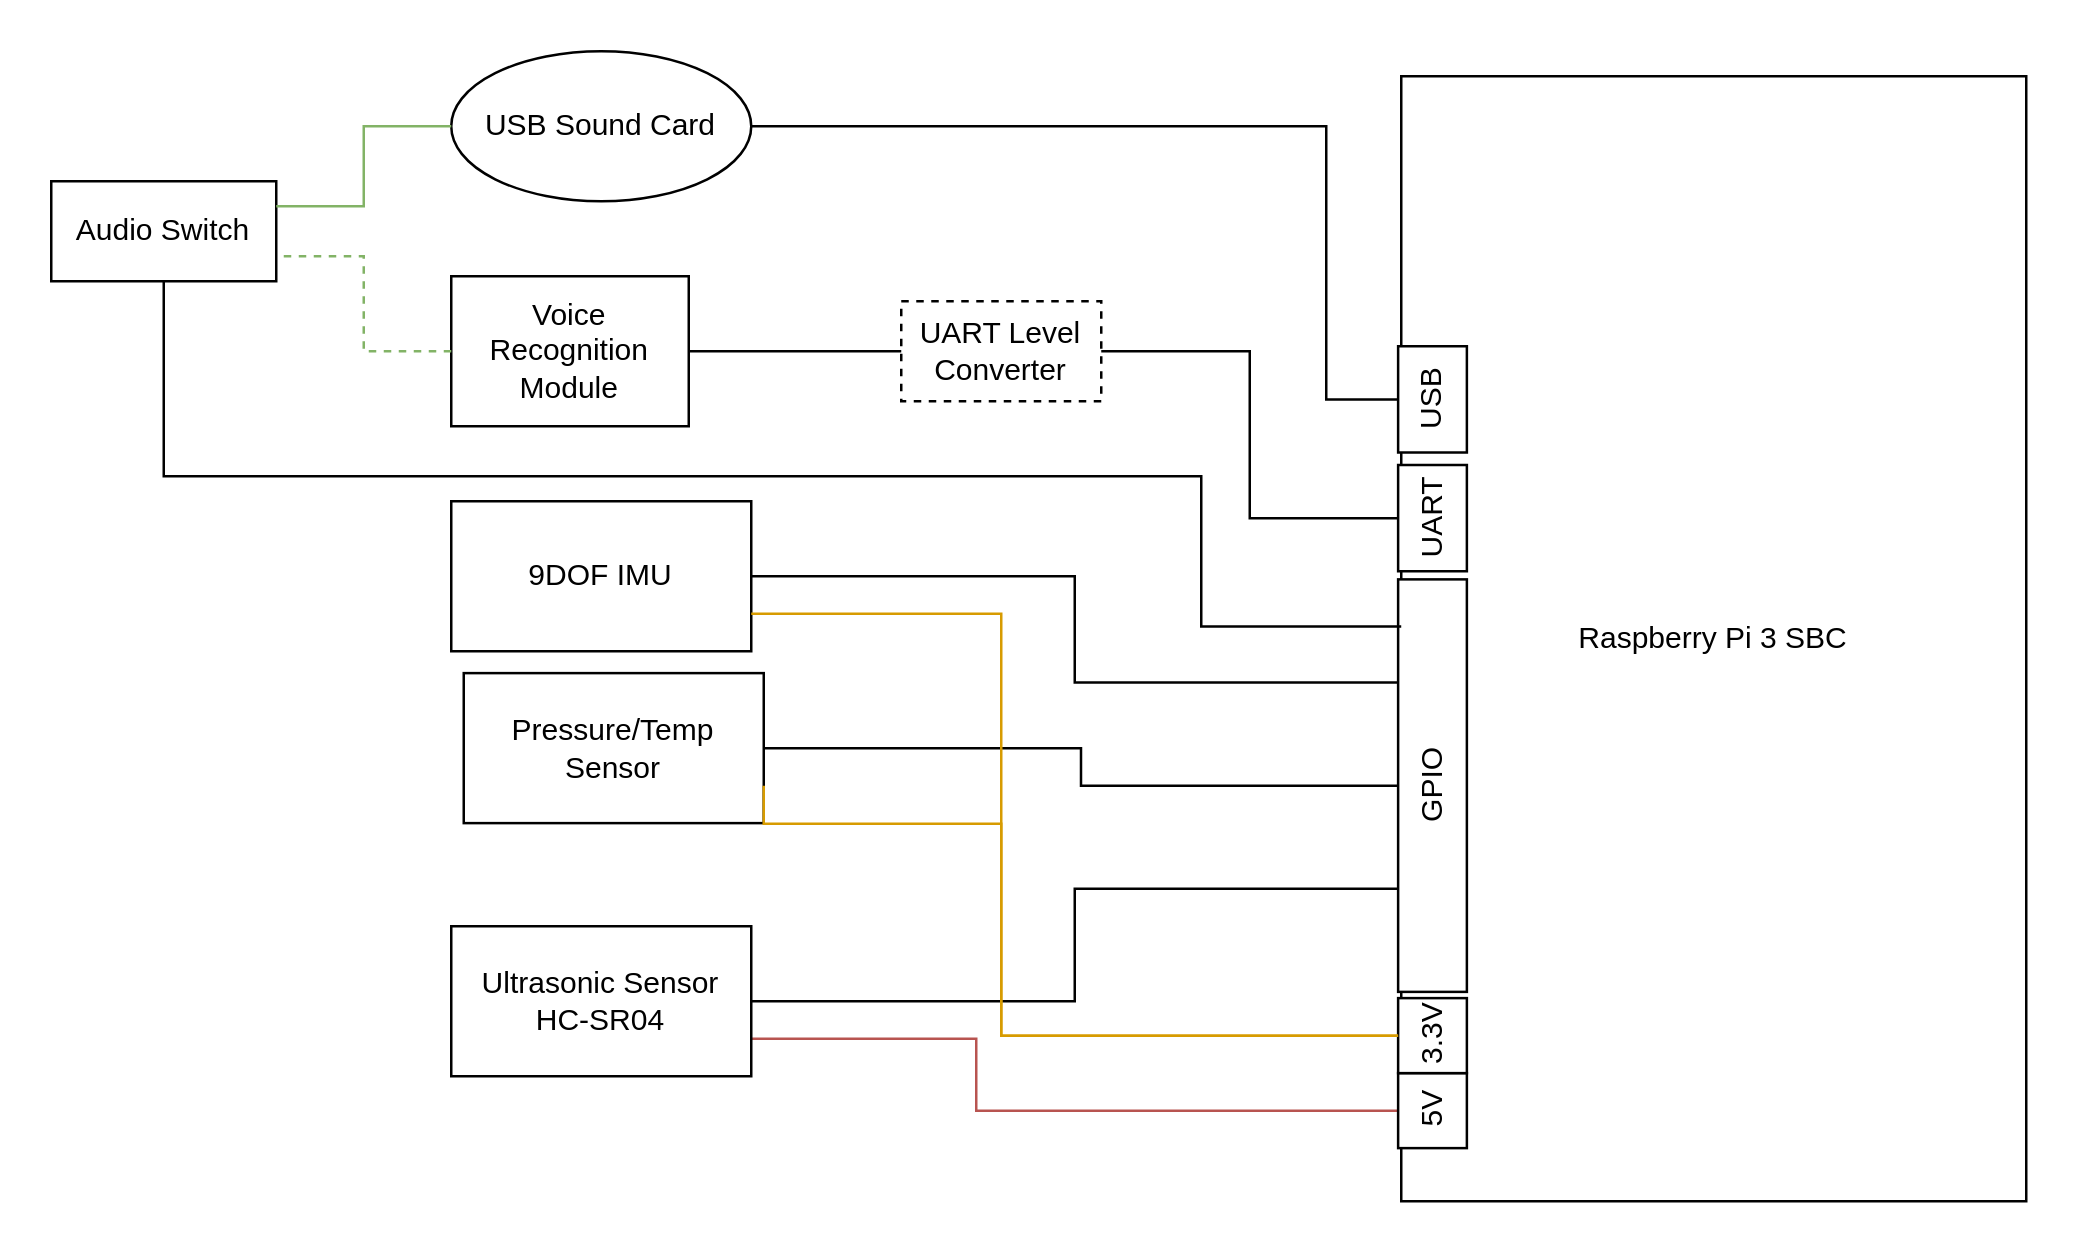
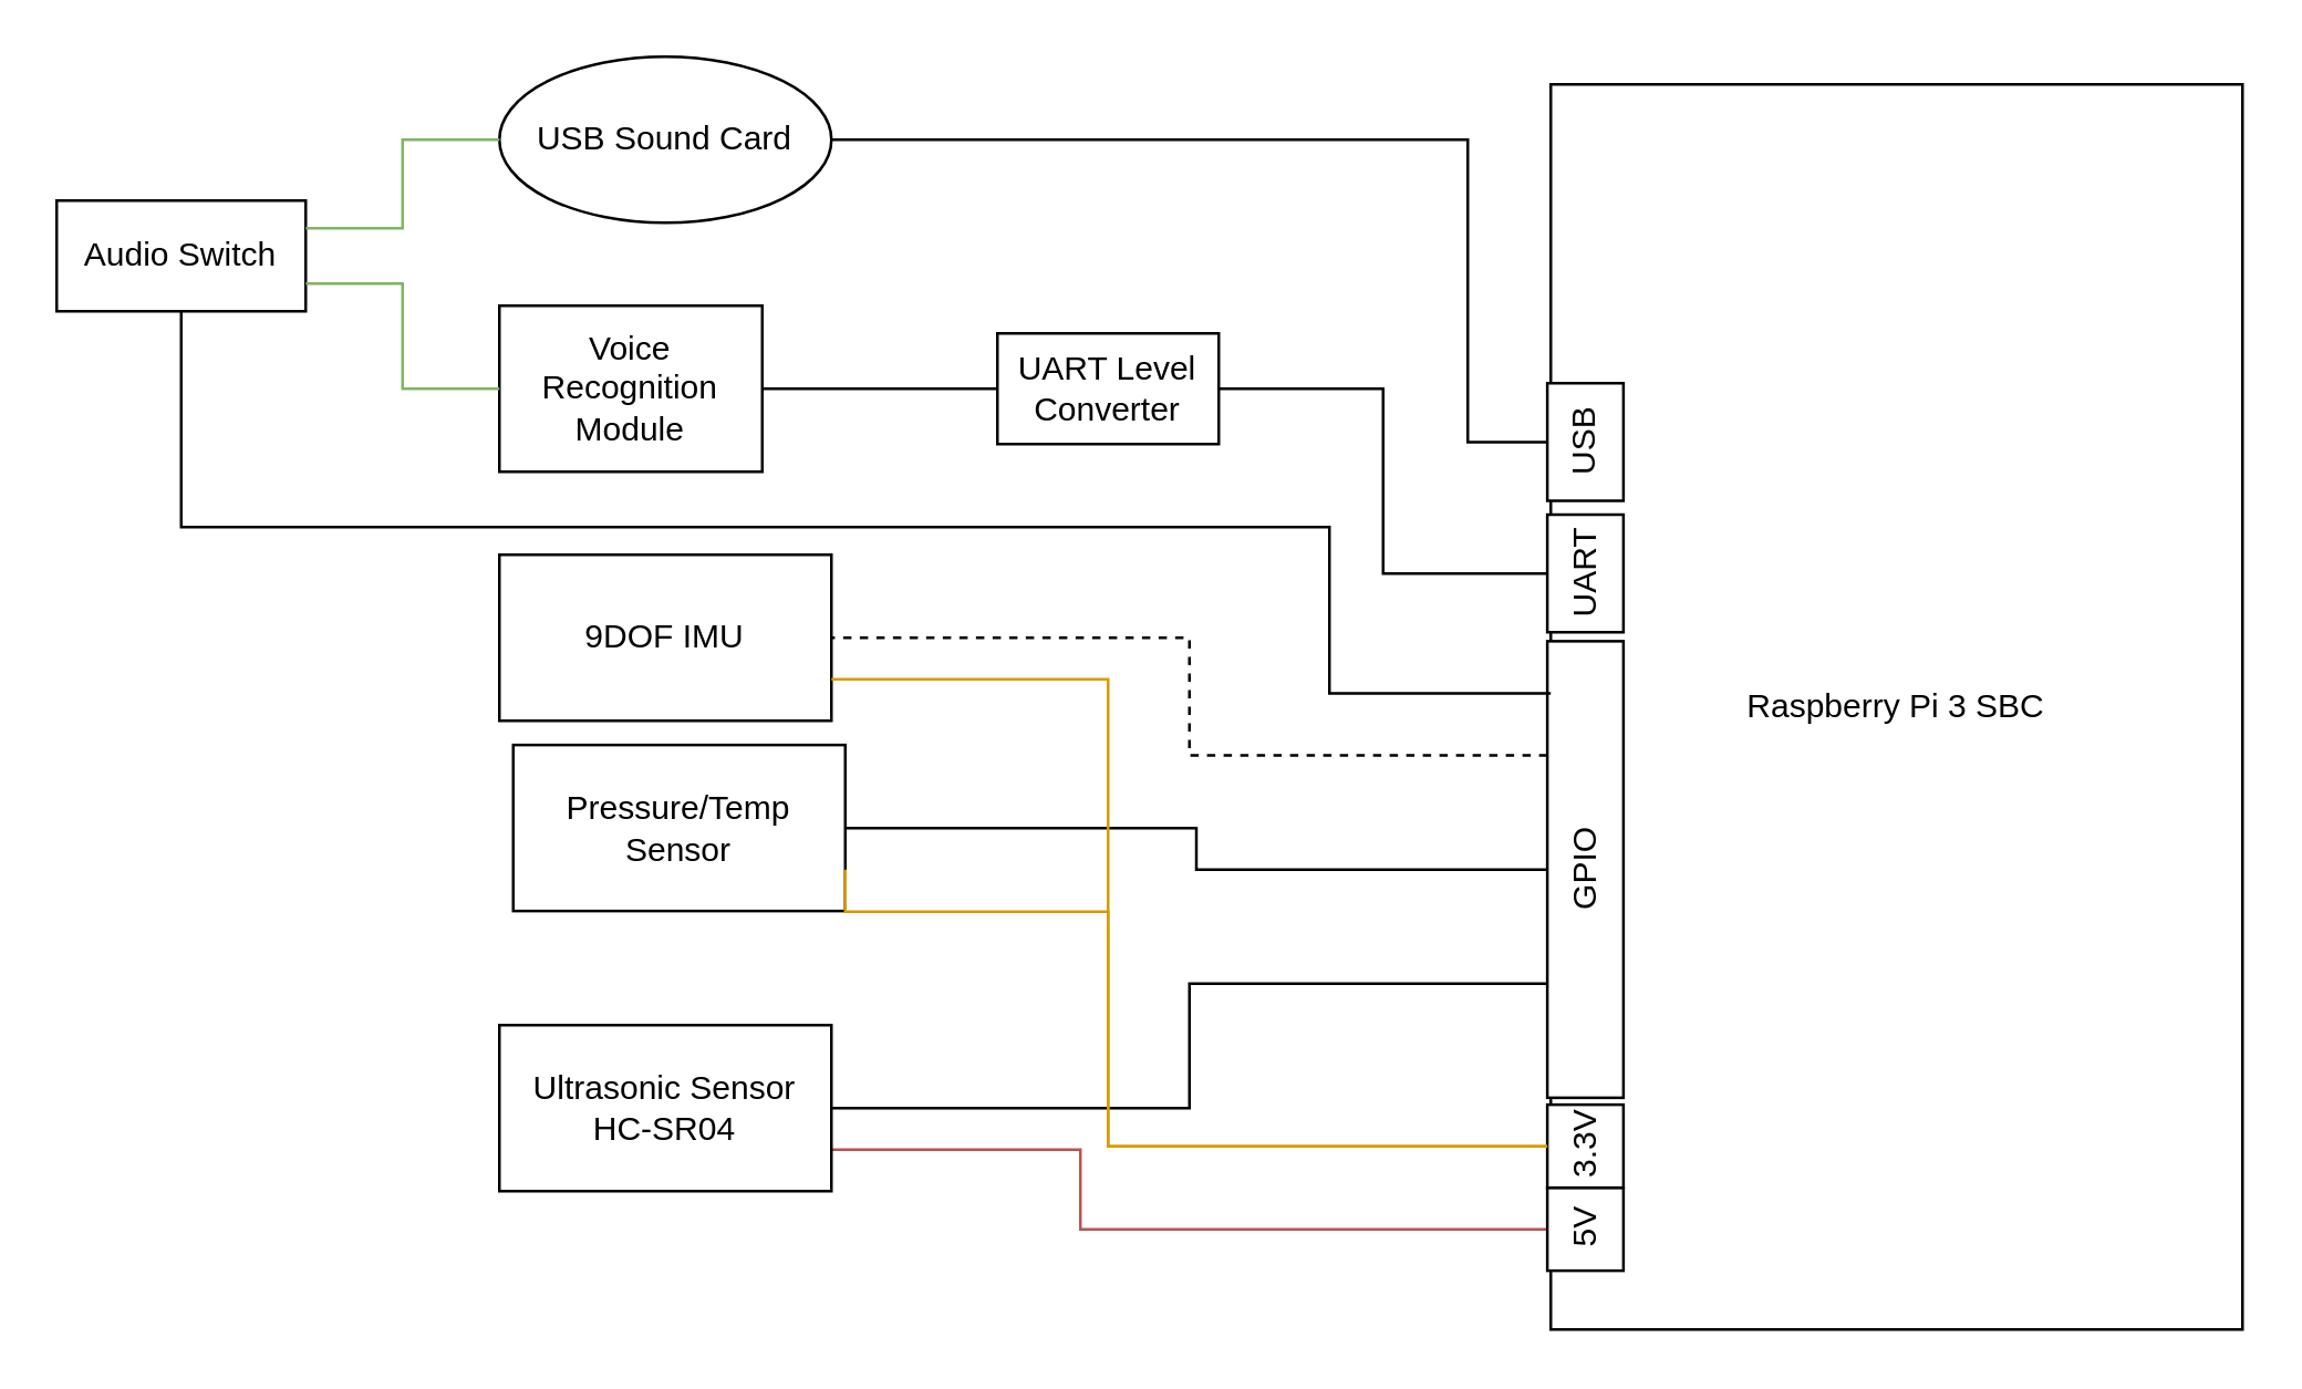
- <mxCell id="24" value="" style="endArrow=none;html=1;rounded=0;exitX=0;exitY=0.5;exitDx=0;exitDy=0;entryX=1;entryY=0.75;entryDx=0;entryDy=0;edgeStyle=orthogonalEdgeStyle;fillColor=#d5e8d4;strokeColor=#82b366;dashed=1;" edge="1" parent="1" source="15" target="20"><mxGeometry width="50" height="50" relative="1" as="geometry"><mxPoint x="190" y="60" as="sourcePoint" /><mxPoint x="120" y="92" as="targetPoint" /></mxGeometry></mxCell>
+ <mxCell id="24" value="" style="endArrow=none;html=1;rounded=0;exitX=0;exitY=0.5;exitDx=0;exitDy=0;entryX=1;entryY=0.75;entryDx=0;entryDy=0;edgeStyle=orthogonalEdgeStyle;fillColor=#d5e8d4;strokeColor=#82b366;" edge="1" parent="1" source="15" target="20"><mxGeometry width="50" height="50" relative="1" as="geometry"><mxPoint x="190" y="60" as="sourcePoint" /><mxPoint x="120" y="92" as="targetPoint" /></mxGeometry></mxCell>
- <mxCell id="16" value="UART Level Converter" style="rounded=0;whiteSpace=wrap;html=1;dashed=1;" vertex="1" parent="1"><mxGeometry x="360" y="120" width="80" height="40" as="geometry" /></mxCell>
+ <mxCell id="16" value="UART Level Converter" style="rounded=0;whiteSpace=wrap;html=1;" vertex="1" parent="1"><mxGeometry x="360" y="120" width="80" height="40" as="geometry" /></mxCell>
- <mxCell id="10" value="" style="endArrow=none;html=1;rounded=0;entryX=1;entryY=0.5;entryDx=0;entryDy=0;exitX=0.75;exitY=0;exitDx=0;exitDy=0;edgeStyle=orthogonalEdgeStyle;" edge="1" parent="1" source="4" target="9"><mxGeometry width="50" height="50" relative="1" as="geometry"><mxPoint x="620" y="240" as="sourcePoint" /><mxPoint x="670" y="190" as="targetPoint" /></mxGeometry></mxCell>
+ <mxCell id="10" value="" style="endArrow=none;html=1;rounded=0;entryX=1;entryY=0.5;entryDx=0;entryDy=0;exitX=0.75;exitY=0;exitDx=0;exitDy=0;edgeStyle=orthogonalEdgeStyle;dashed=1;" edge="1" parent="1" source="4" target="9"><mxGeometry width="50" height="50" relative="1" as="geometry"><mxPoint x="620" y="240" as="sourcePoint" /><mxPoint x="670" y="190" as="targetPoint" /></mxGeometry></mxCell>
